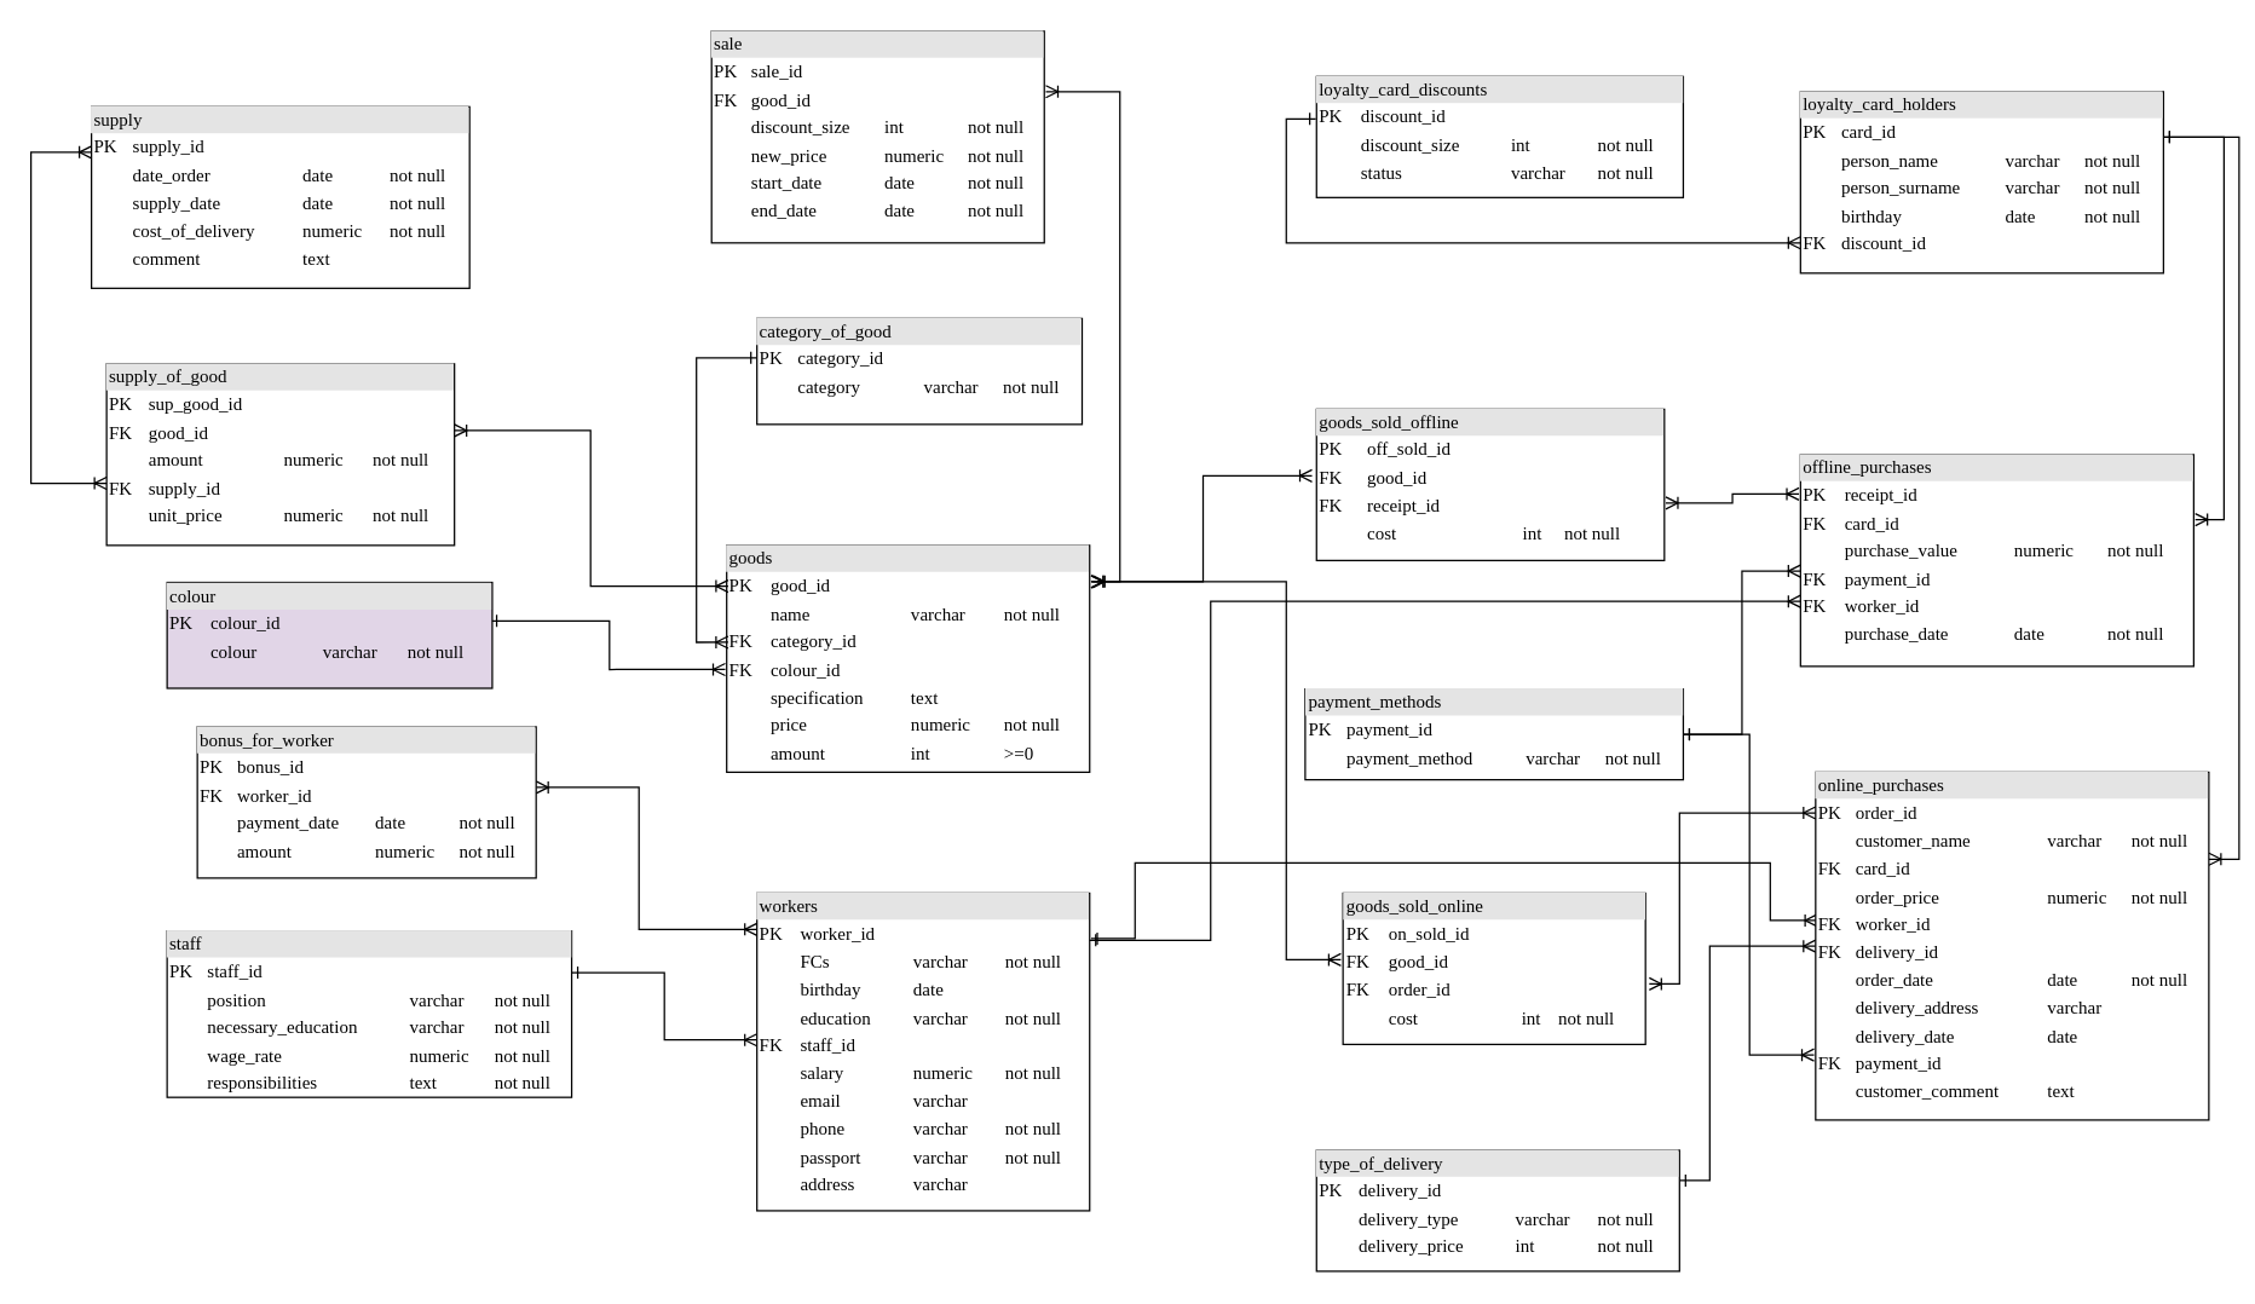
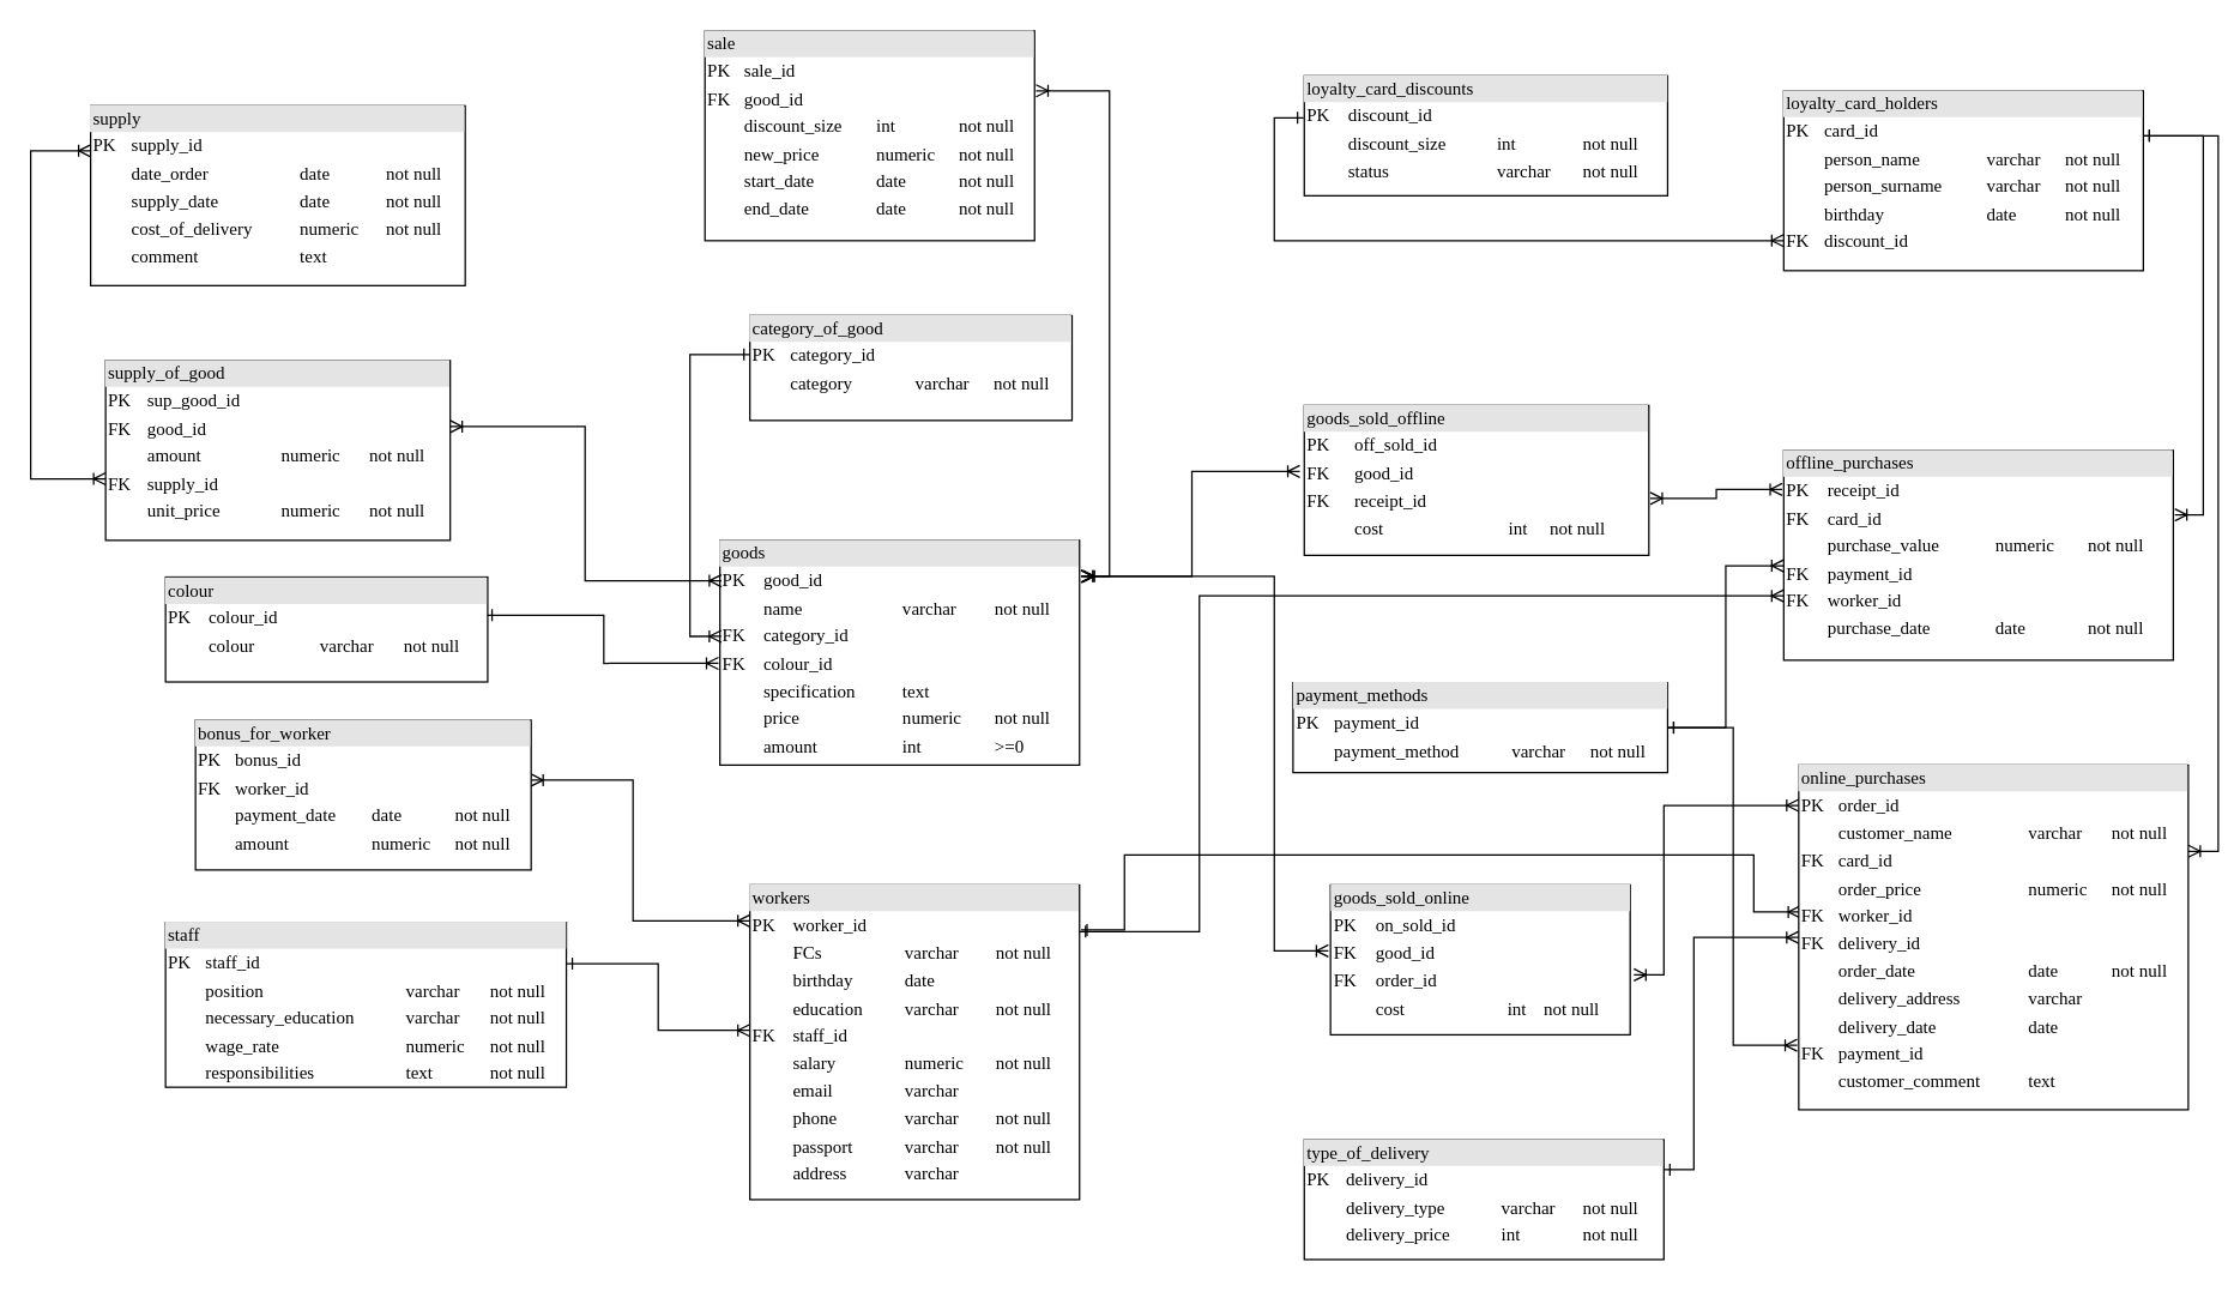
- <mxCell id="22" value="&lt;div style=&quot;box-sizing: border-box ; width: 100% ; background: #e4e4e4 ; padding: 2px&quot;&gt;colour&lt;/div&gt;&lt;table style=&quot;width: 100% ; font-size: 1em&quot; cellpadding=&quot;2&quot; cellspacing=&quot;0&quot;&gt;&lt;tbody&gt;&lt;tr&gt;&lt;td&gt;PK&lt;/td&gt;&lt;td&gt;colour_id&amp;nbsp;&lt;/td&gt;&lt;td&gt;&lt;br&gt;&lt;/td&gt;&lt;td&gt;&lt;br&gt;&lt;/td&gt;&lt;/tr&gt;&lt;tr&gt;&lt;td&gt;&lt;br&gt;&lt;/td&gt;&lt;td&gt;colour&lt;/td&gt;&lt;td&gt;varchar&lt;br&gt;&lt;/td&gt;&lt;td&gt;not null&lt;/td&gt;&lt;/tr&gt;&lt;tr&gt;&lt;td&gt;&lt;br&gt;&lt;/td&gt;&lt;/tr&gt;&lt;/tbody&gt;&lt;/table&gt;" style="verticalAlign=top;align=left;overflow=fill;html=1;rounded=0;shadow=0;comic=0;labelBackgroundColor=none;strokeWidth=1;fontFamily=Verdana;fontSize=12;fillColor=#e1d5e7;" vertex="1" parent="1"><mxGeometry x="110" y="384.5" width="215" height="70" as="geometry" /></mxCell>
+ <mxCell id="22" value="&lt;div style=&quot;box-sizing: border-box ; width: 100% ; background: #e4e4e4 ; padding: 2px&quot;&gt;colour&lt;/div&gt;&lt;table style=&quot;width: 100% ; font-size: 1em&quot; cellpadding=&quot;2&quot; cellspacing=&quot;0&quot;&gt;&lt;tbody&gt;&lt;tr&gt;&lt;td&gt;PK&lt;/td&gt;&lt;td&gt;colour_id&amp;nbsp;&lt;/td&gt;&lt;td&gt;&lt;br&gt;&lt;/td&gt;&lt;td&gt;&lt;br&gt;&lt;/td&gt;&lt;/tr&gt;&lt;tr&gt;&lt;td&gt;&lt;br&gt;&lt;/td&gt;&lt;td&gt;colour&lt;/td&gt;&lt;td&gt;varchar&lt;br&gt;&lt;/td&gt;&lt;td&gt;not null&lt;/td&gt;&lt;/tr&gt;&lt;tr&gt;&lt;td&gt;&lt;br&gt;&lt;/td&gt;&lt;/tr&gt;&lt;/tbody&gt;&lt;/table&gt;" style="verticalAlign=top;align=left;overflow=fill;html=1;rounded=0;shadow=0;comic=0;labelBackgroundColor=none;strokeWidth=1;fontFamily=Verdana;fontSize=12" vertex="1" parent="1"><mxGeometry x="110" y="384.5" width="215" height="70" as="geometry" /></mxCell>
